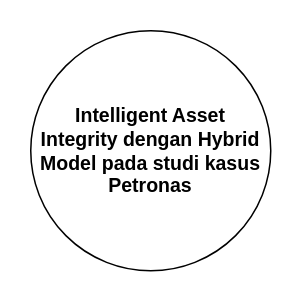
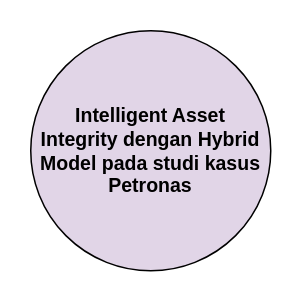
- <mxCell id="2" value="&lt;b style=&quot;font-size: 13px;&quot;&gt;Intelligent Asset &lt;br&gt;Integrity dengan Hybrid Model pada studi kasus Petronas&lt;/b&gt;" style="ellipse;whiteSpace=wrap;html=1;aspect=fixed;" vertex="1" parent="1"><mxGeometry x="20" y="20" width="160" height="160" as="geometry" /></mxCell>
+ <mxCell id="2" value="&lt;b style=&quot;font-size: 13px;&quot;&gt;Intelligent Asset &lt;br&gt;Integrity dengan Hybrid Model pada studi kasus Petronas&lt;/b&gt;" style="ellipse;whiteSpace=wrap;html=1;aspect=fixed;fillColor=#e1d5e7;" vertex="1" parent="1"><mxGeometry x="20" y="20" width="160" height="160" as="geometry" /></mxCell>
